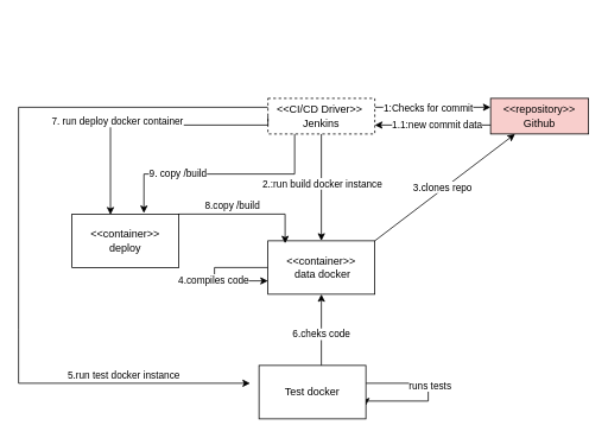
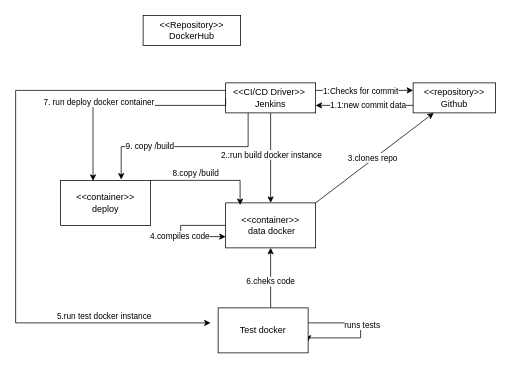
+ <mxCell id="29" value="&amp;lt;&amp;lt;Repository&amp;gt;&amp;gt;&lt;div&gt;DockerHub&lt;/div&gt;" style="rounded=0;whiteSpace=wrap;html=1;" vertex="1" parent="1"><mxGeometry x="190" y="20" width="130" height="40" as="geometry" /></mxCell>
- <mxCell id="6" value="&amp;lt;&amp;lt;CI/CD Driver&amp;gt;&amp;gt;&amp;nbsp;&lt;div&gt;Jenkins&lt;/div&gt;" style="rounded=0;whiteSpace=wrap;html=1;dashed=1;" parent="1" vertex="1"><mxGeometry x="300" y="110" width="120" height="40" as="geometry" /></mxCell>
+ <mxCell id="6" value="&amp;lt;&amp;lt;CI/CD Driver&amp;gt;&amp;gt;&amp;nbsp;&lt;div&gt;Jenkins&lt;/div&gt;" style="rounded=0;whiteSpace=wrap;html=1;" parent="1" vertex="1"><mxGeometry x="300" y="110" width="120" height="40" as="geometry" /></mxCell>
- <mxCell id="7" value="&amp;lt;&amp;lt;repository&amp;gt;&amp;gt; Github" style="rounded=0;whiteSpace=wrap;html=1;fillColor=#f8cecc;" parent="1" vertex="1"><mxGeometry x="550" y="110" width="110" height="40" as="geometry" /></mxCell>
+ <mxCell id="7" value="&amp;lt;&amp;lt;repository&amp;gt;&amp;gt; Github" style="rounded=0;whiteSpace=wrap;html=1;" parent="1" vertex="1"><mxGeometry x="550" y="110" width="110" height="40" as="geometry" /></mxCell>
